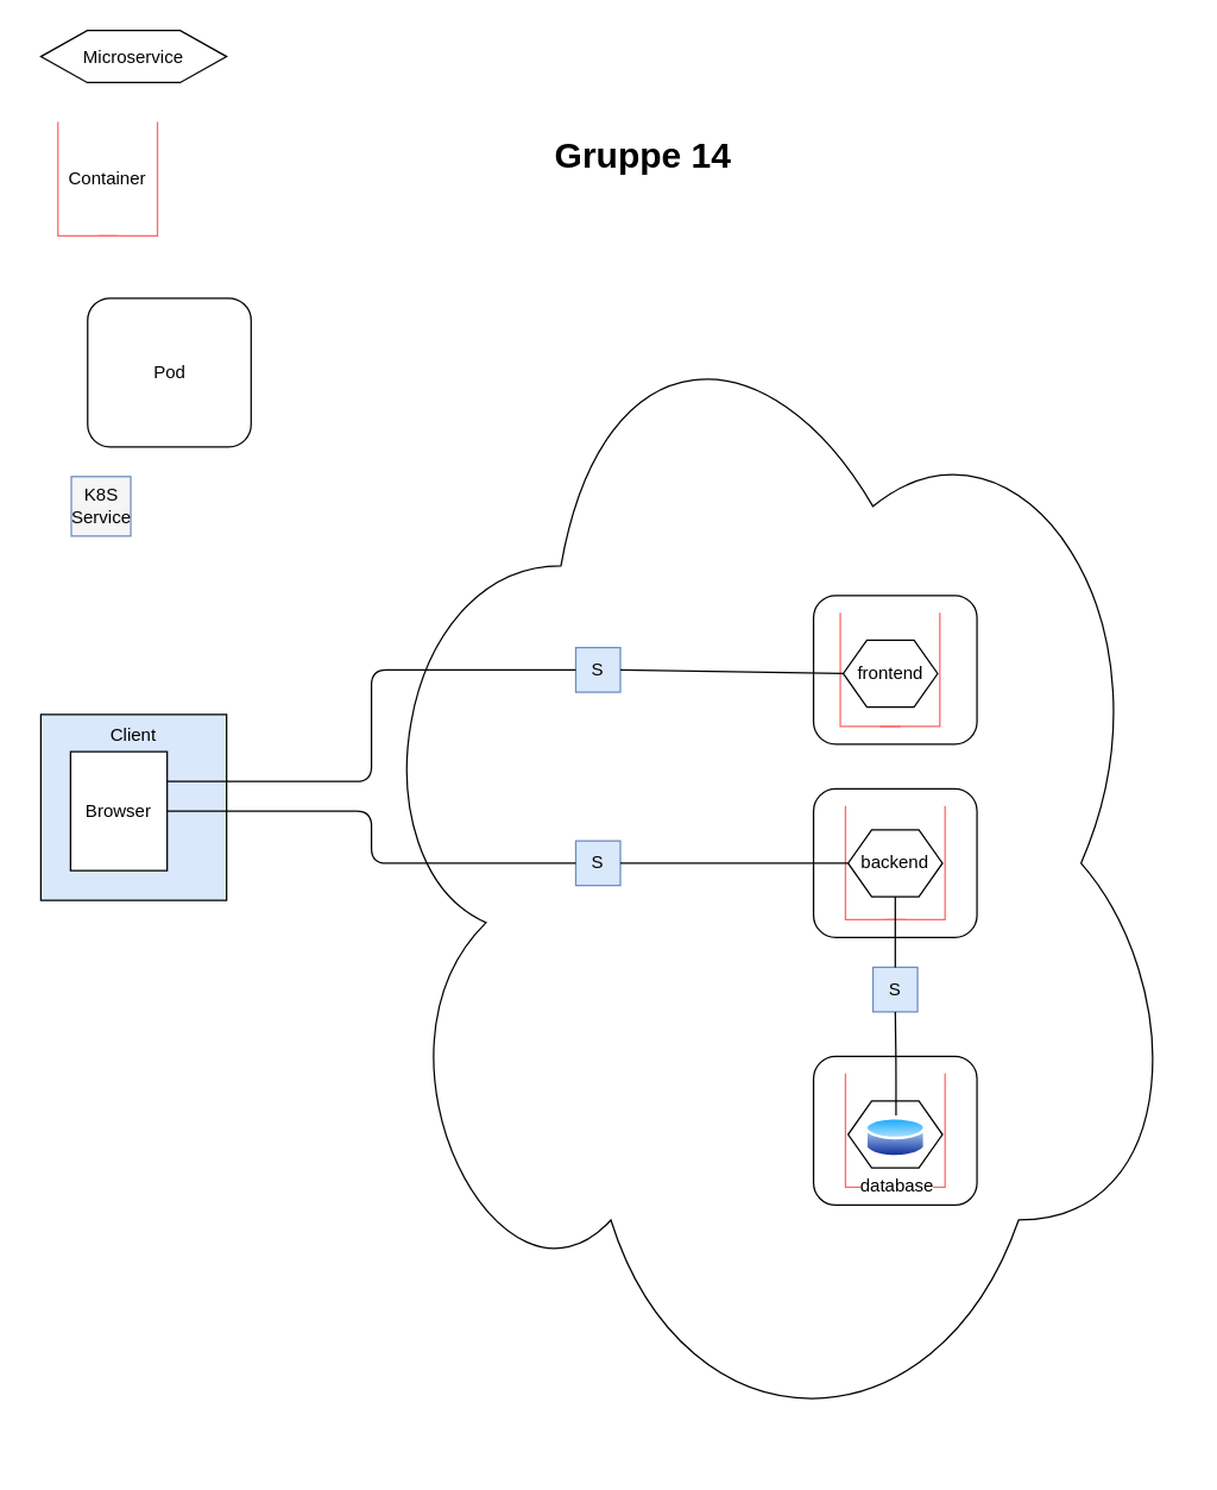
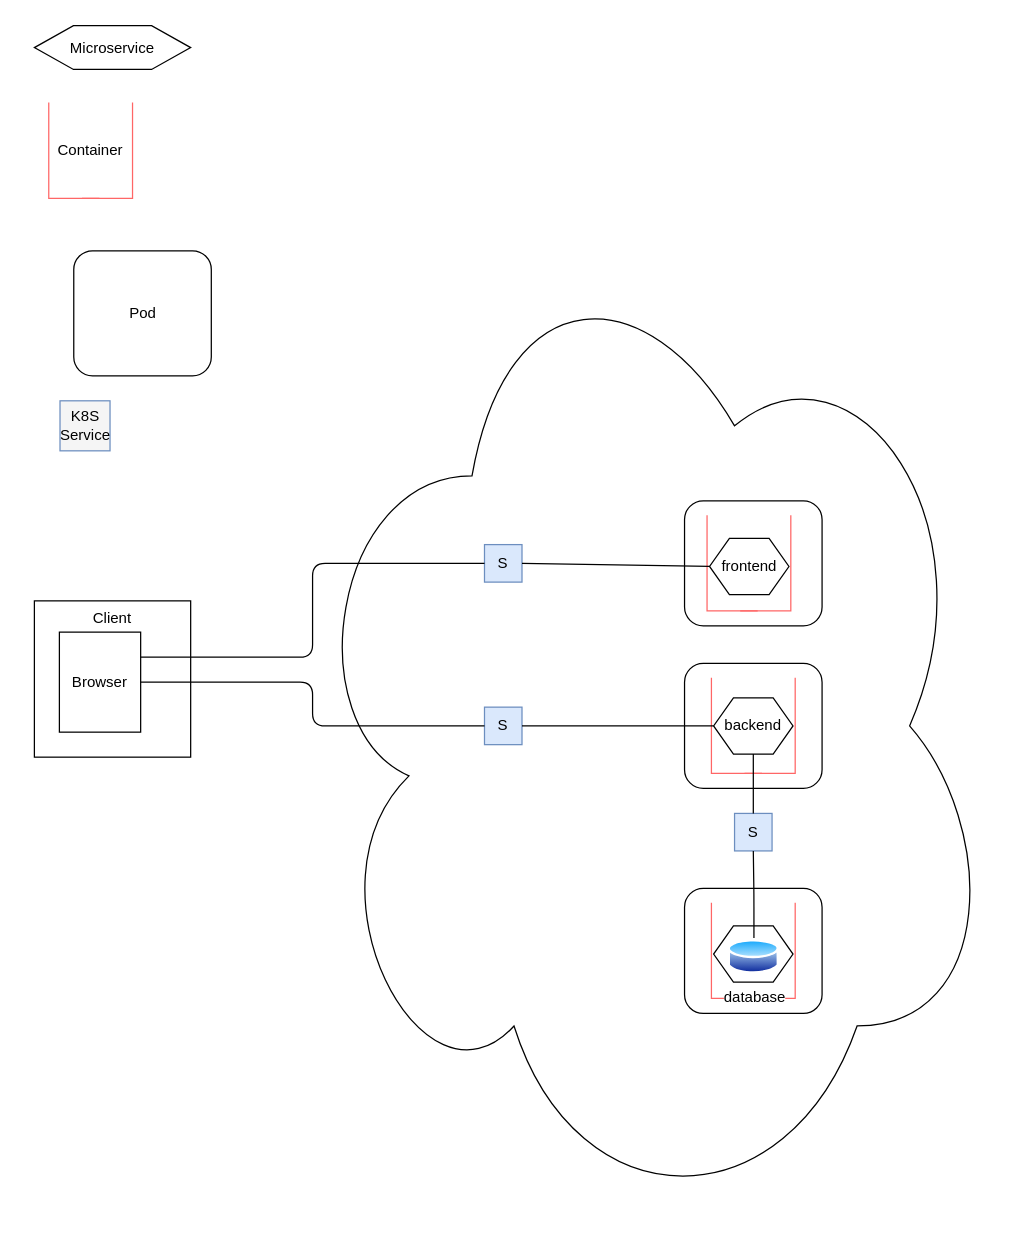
- <mxCell id="27" value="Gruppe 14" style="text;strokeColor=none;fillColor=none;html=1;fontSize=24;fontStyle=1;verticalAlign=middle;align=center;" vertex="1" parent="1"><mxGeometry x="227" y="50" width="410" height="110" as="geometry" /></mxCell>
- <mxCell id="2" value="Client" style="whiteSpace=wrap;html=1;aspect=fixed;verticalAlign=top;fillColor=#dae8fc;" vertex="1" parent="1"><mxGeometry x="27" y="480" width="125" height="125" as="geometry" /></mxCell>
+ <mxCell id="2" value="Client" style="whiteSpace=wrap;html=1;aspect=fixed;verticalAlign=top;" vertex="1" parent="1"><mxGeometry x="27" y="480" width="125" height="125" as="geometry" /></mxCell>
